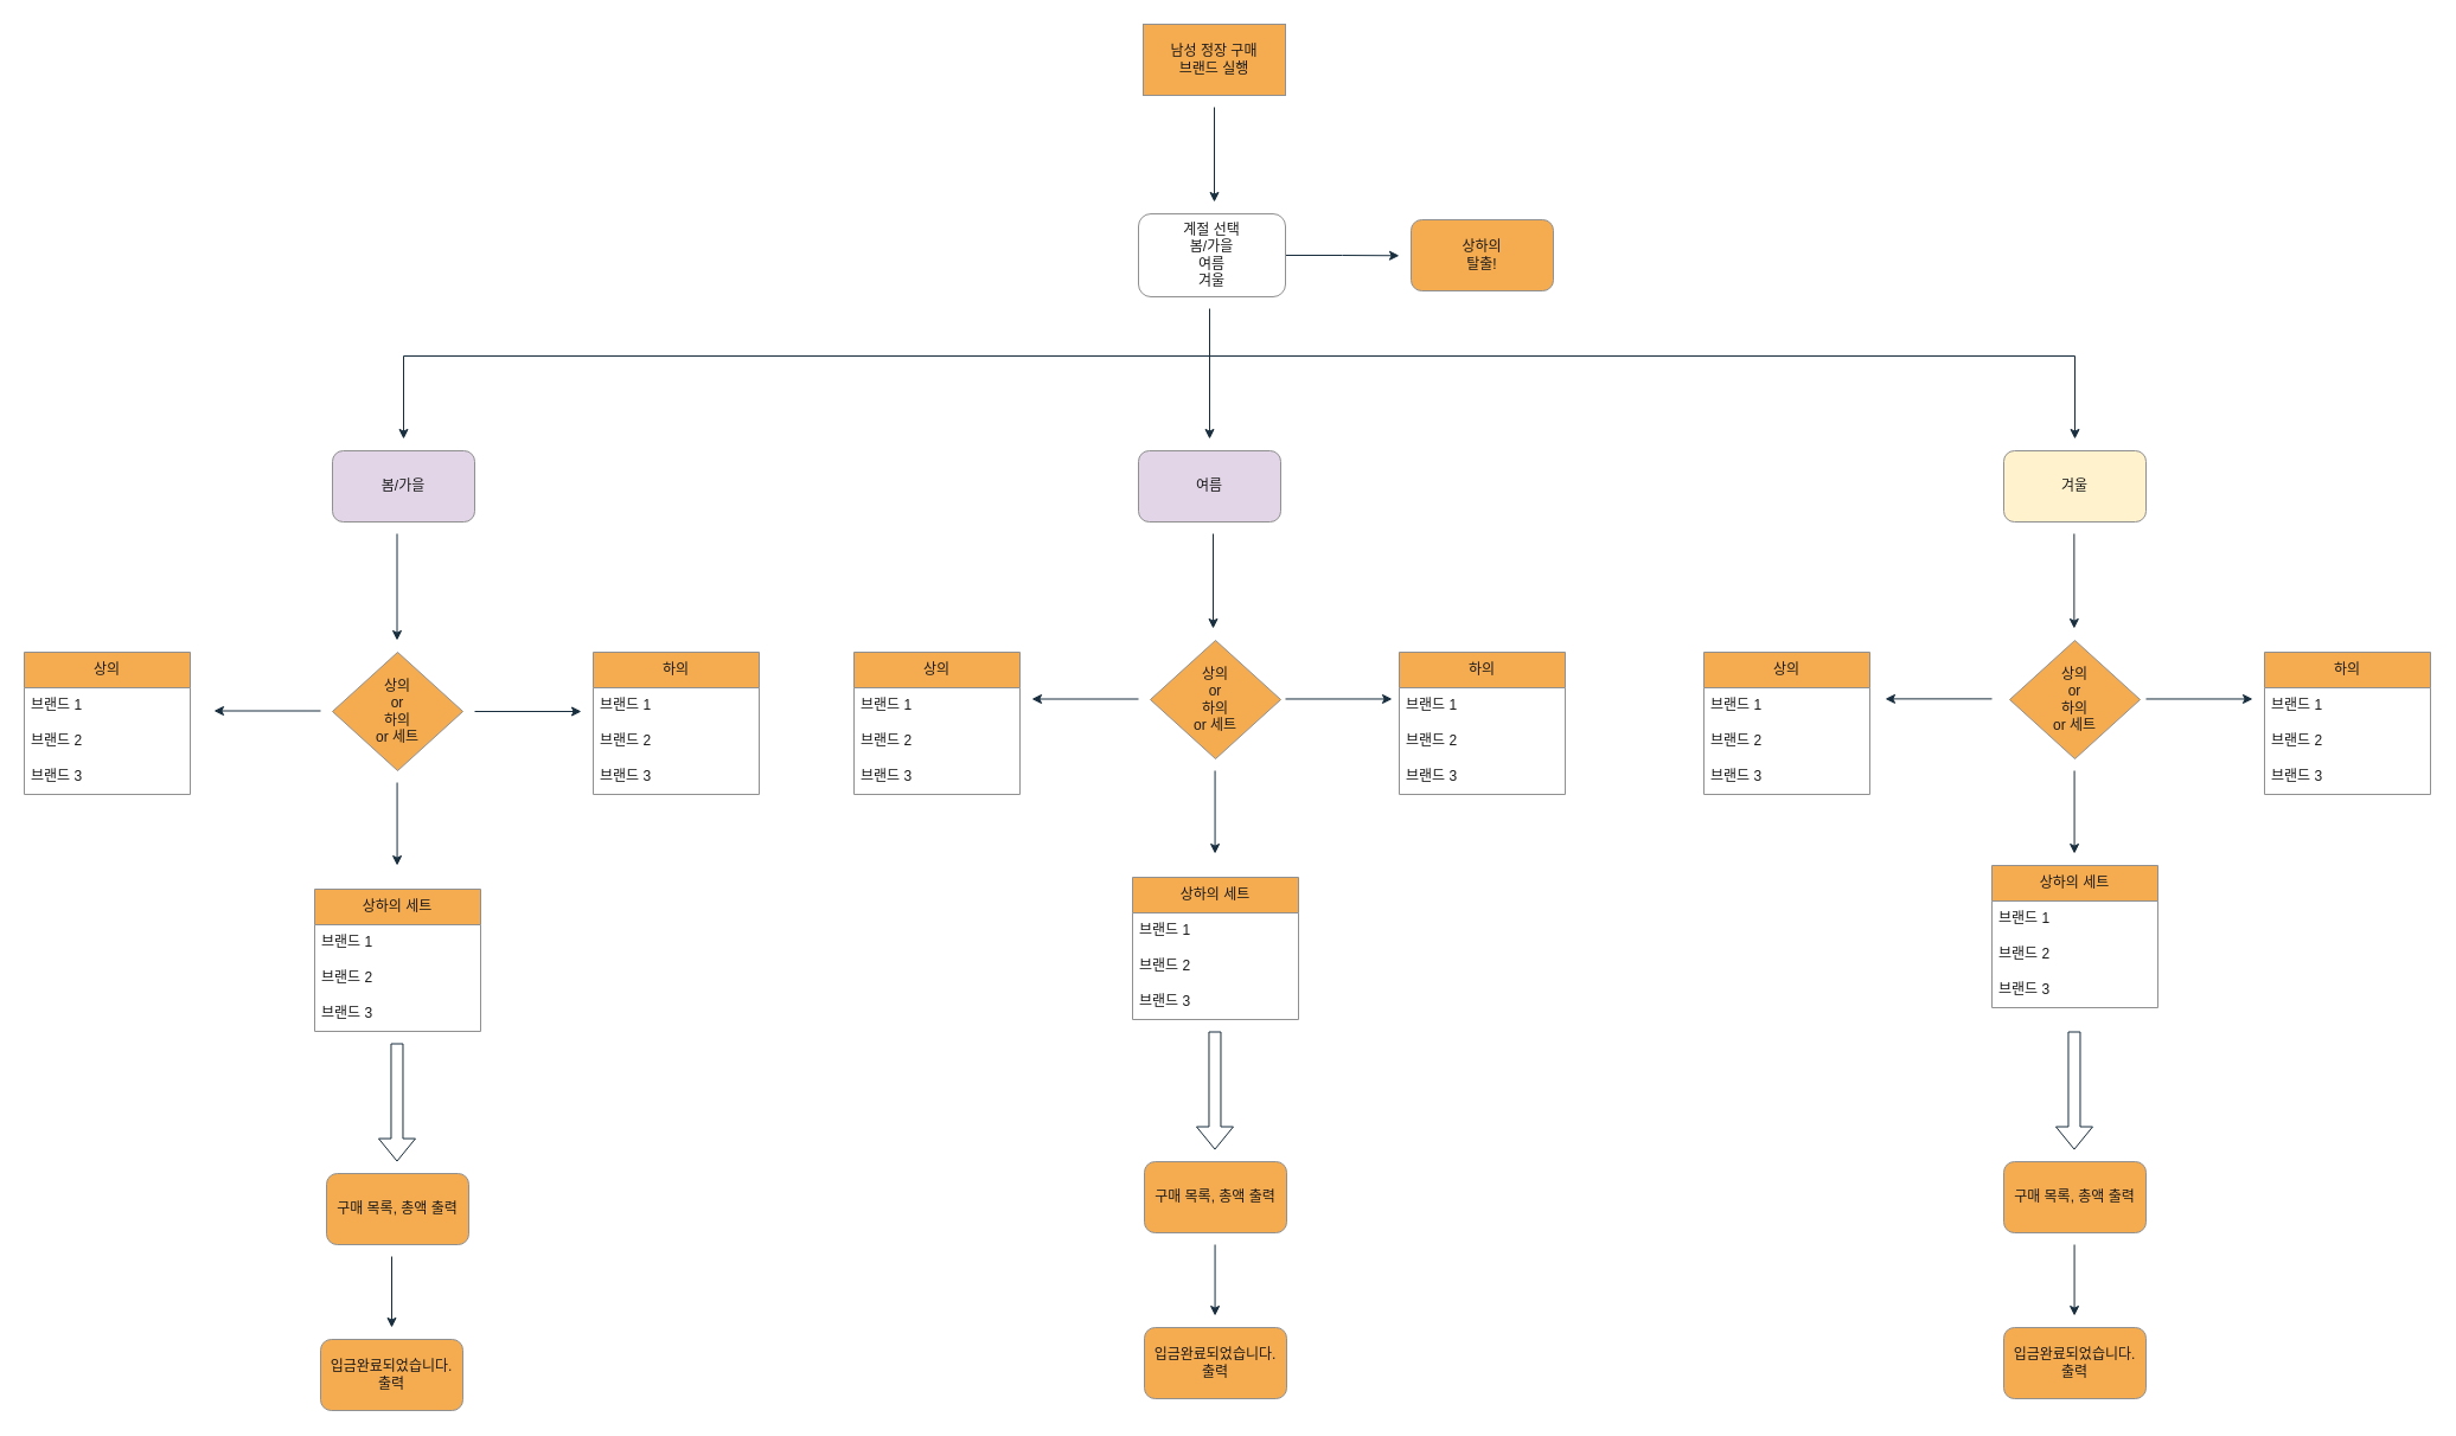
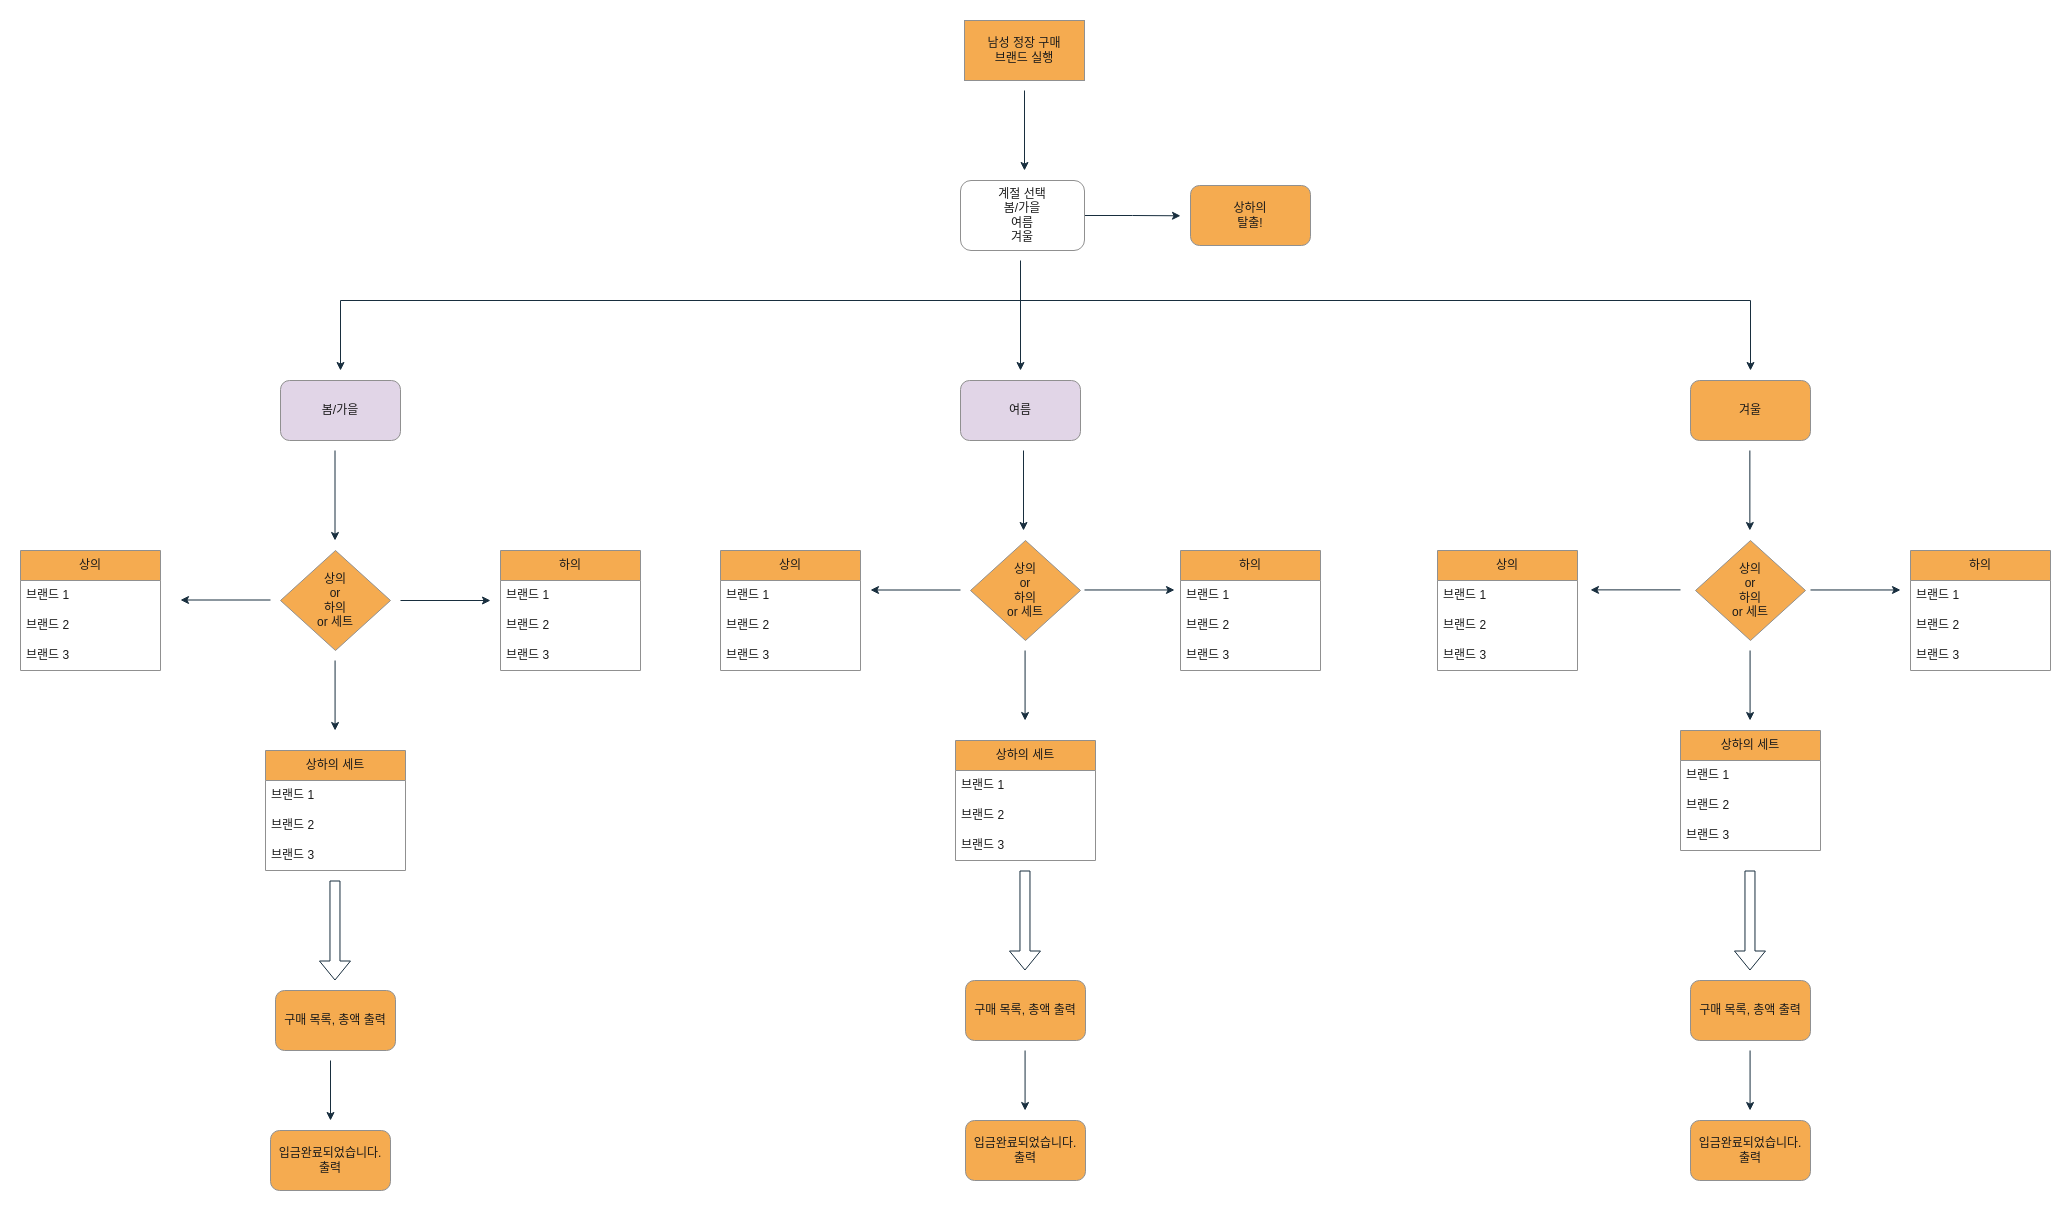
- <mxCell id="11" value="겨울" style="rounded=1;whiteSpace=wrap;html=1;labelBackgroundColor=none;fillColor=#fff2cc;strokeColor=#909090;fontColor=#1A1A1A;" vertex="1" parent="1"><mxGeometry x="1690" y="380" width="120" height="60" as="geometry" /></mxCell>
+ <mxCell id="11" value="겨울" style="rounded=1;whiteSpace=wrap;html=1;labelBackgroundColor=none;fillColor=#F5AB50;strokeColor=#909090;fontColor=#1A1A1A;" vertex="1" parent="1"><mxGeometry x="1690" y="380" width="120" height="60" as="geometry" /></mxCell>
